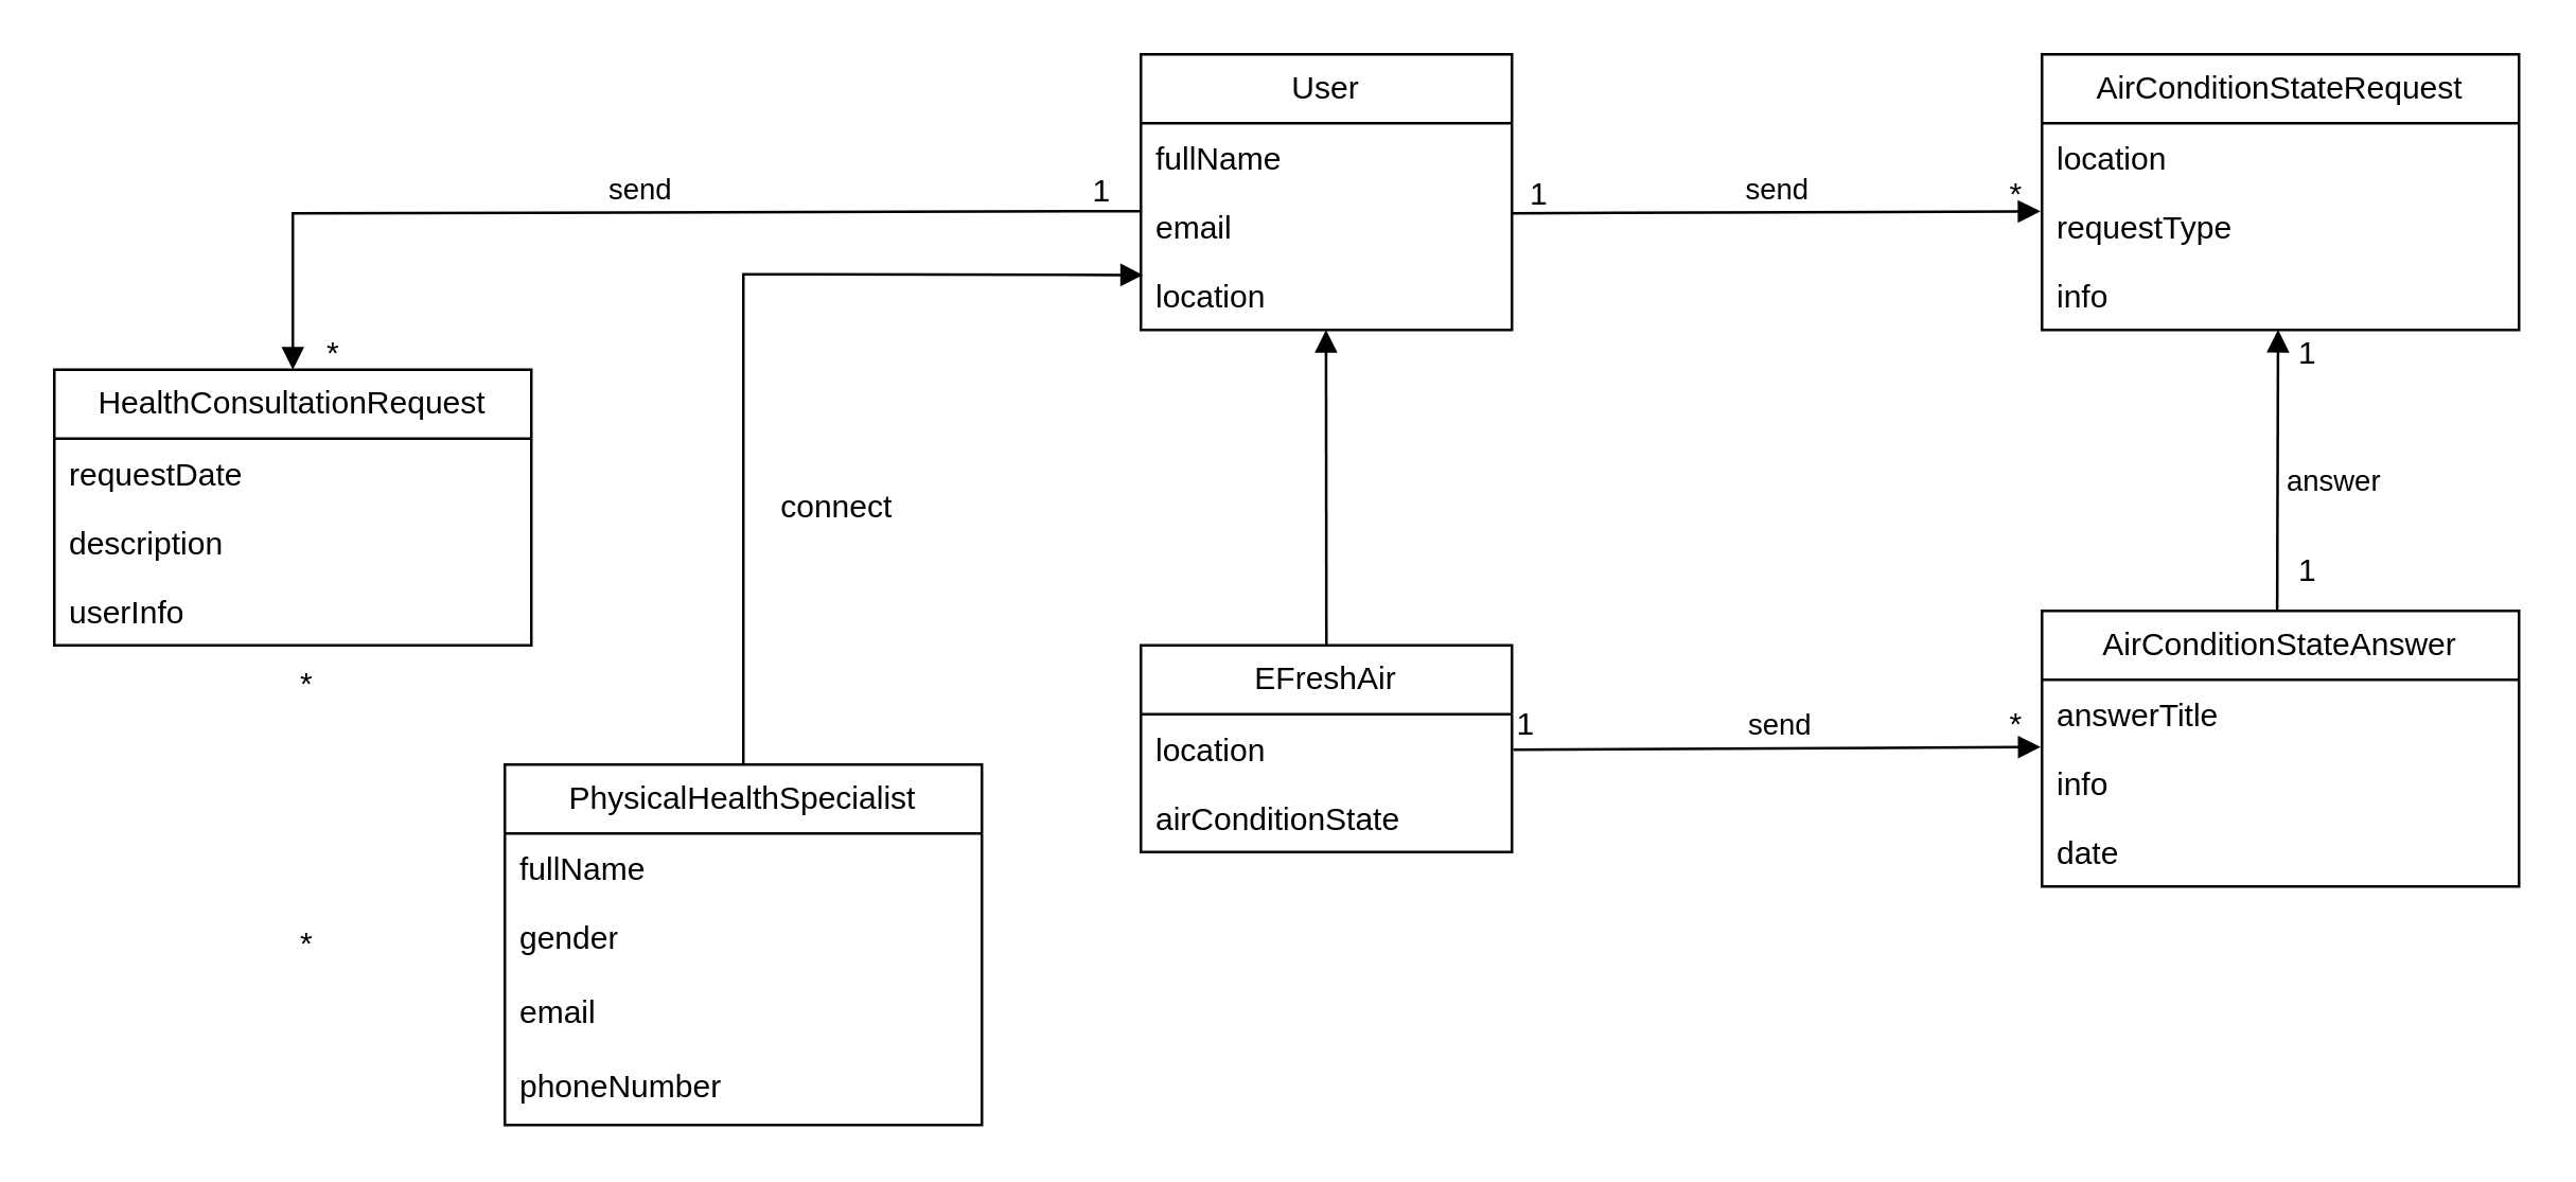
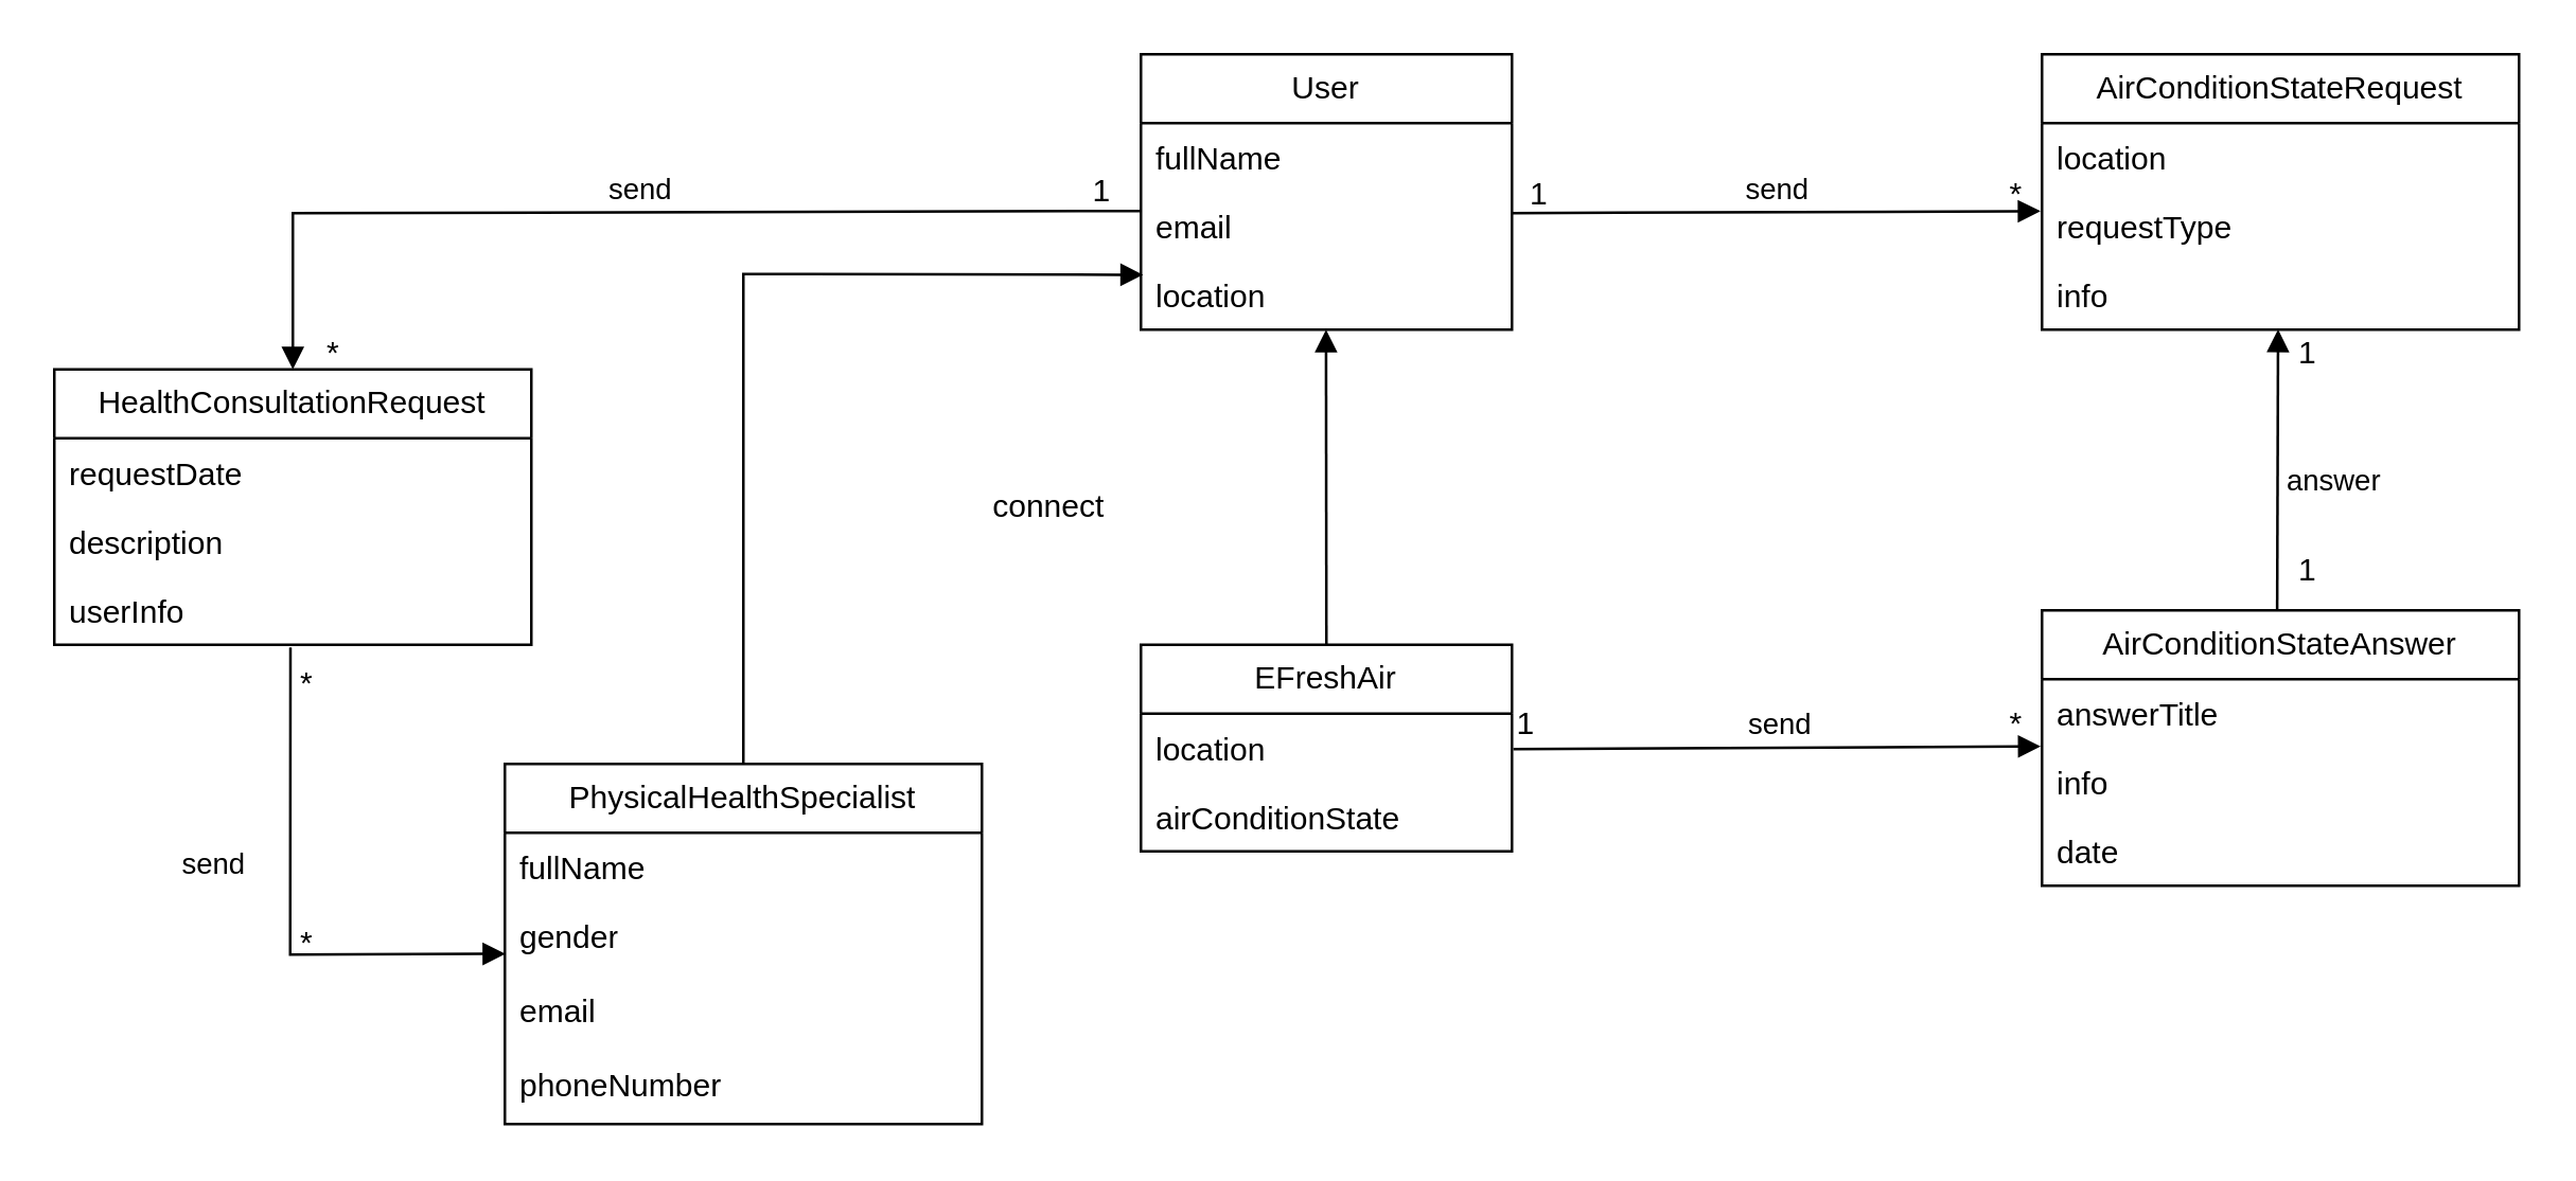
- <mxCell id="43" value="connect" style="text;html=1;align=center;verticalAlign=middle;resizable=0;points=[];autosize=1;strokeColor=none;fillColor=none;" vertex="1" parent="1"><mxGeometry x="280" y="176" width="70" height="30" as="geometry" /></mxCell>
+ <mxCell id="43" value="connect" style="text;html=1;align=center;verticalAlign=middle;resizable=0;points=[];autosize=1;strokeColor=none;fillColor=none;" vertex="1" parent="1"><mxGeometry x="360" y="176" width="70" height="30" as="geometry" /></mxCell>
+ <mxCell id="38" value="send" style="html=1;verticalAlign=bottom;endArrow=block;curved=0;rounded=0;entryX=0.001;entryY=0.704;entryDx=0;entryDy=0;entryPerimeter=0;exitX=0.495;exitY=1.037;exitDx=0;exitDy=0;exitPerimeter=0;" edge="1" parent="1" source="34" target="19"><mxGeometry x="-0.073" y="-29" width="80" relative="1" as="geometry"><mxPoint x="180" y="390.77" as="sourcePoint" /><mxPoint x="379" y="389.77" as="targetPoint" /><Array as="points"><mxPoint x="109" y="360" /></Array><mxPoint as="offset" /></mxGeometry></mxCell>
